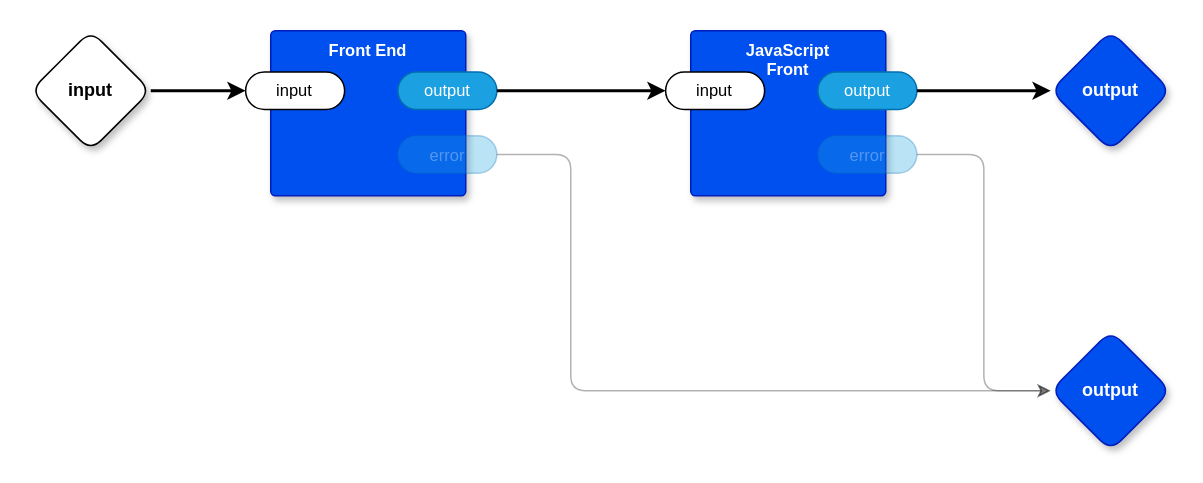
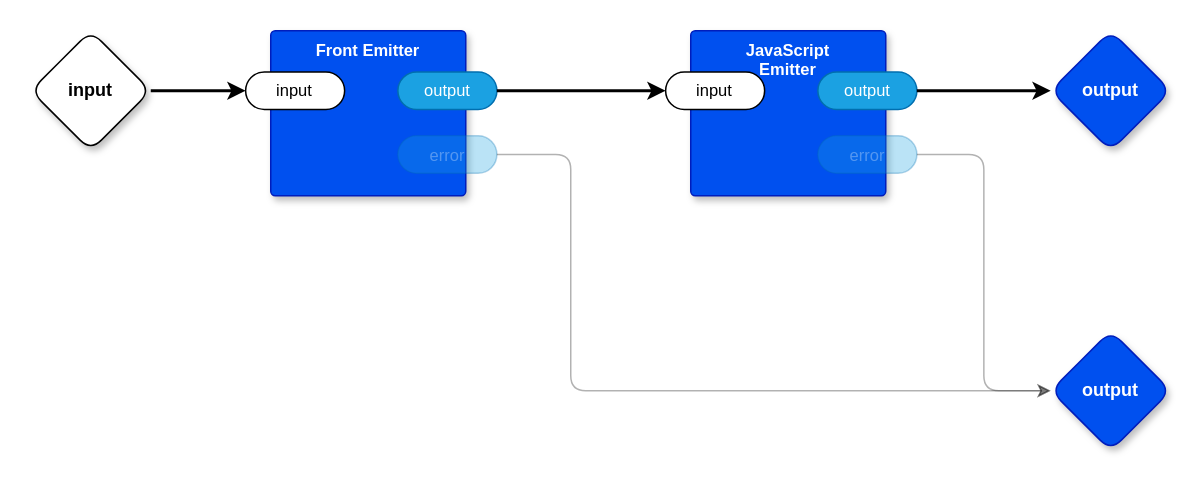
- <mxCell id="2" value="Front End" style="rounded=1;whiteSpace=wrap;html=1;sketch=0;container=1;recursiveResize=0;verticalAlign=top;arcSize=6;fontStyle=1;autosize=0;points=[];absoluteArcSize=1;shadow=1;strokeColor=#001DBC;fillColor=#0050ef;fontColor=#ffffff;fontFamily=Helvetica;fontSize=11;" vertex="1" parent="1"><mxGeometry x="180" y="20" width="130" height="110" as="geometry"><mxRectangle x="-98" y="-1230" width="99" height="26" as="alternateBounds" /></mxGeometry></mxCell>
+ <mxCell id="2" value="Front Emitter" style="rounded=1;whiteSpace=wrap;html=1;sketch=0;container=1;recursiveResize=0;verticalAlign=top;arcSize=6;fontStyle=1;autosize=0;points=[];absoluteArcSize=1;shadow=1;strokeColor=#001DBC;fillColor=#0050ef;fontColor=#ffffff;fontFamily=Helvetica;fontSize=11;" vertex="1" parent="1"><mxGeometry x="180" y="20" width="130" height="110" as="geometry"><mxRectangle x="-98" y="-1230" width="99" height="26" as="alternateBounds" /></mxGeometry></mxCell>
- <mxCell id="6" value="JavaScript&lt;br&gt;Front" style="rounded=1;whiteSpace=wrap;html=1;sketch=0;container=1;recursiveResize=0;verticalAlign=top;arcSize=6;fontStyle=1;autosize=0;points=[];absoluteArcSize=1;shadow=1;strokeColor=#001DBC;fillColor=#0050ef;fontColor=#ffffff;fontFamily=Helvetica;fontSize=11;" vertex="1" parent="1"><mxGeometry x="460" y="20" width="130" height="110" as="geometry"><mxRectangle x="-98" y="-1230" width="99" height="26" as="alternateBounds" /></mxGeometry></mxCell>
+ <mxCell id="6" value="JavaScript&lt;br&gt;Emitter" style="rounded=1;whiteSpace=wrap;html=1;sketch=0;container=1;recursiveResize=0;verticalAlign=top;arcSize=6;fontStyle=1;autosize=0;points=[];absoluteArcSize=1;shadow=1;strokeColor=#001DBC;fillColor=#0050ef;fontColor=#ffffff;fontFamily=Helvetica;fontSize=11;" vertex="1" parent="1"><mxGeometry x="460" y="20" width="130" height="110" as="geometry"><mxRectangle x="-98" y="-1230" width="99" height="26" as="alternateBounds" /></mxGeometry></mxCell>
